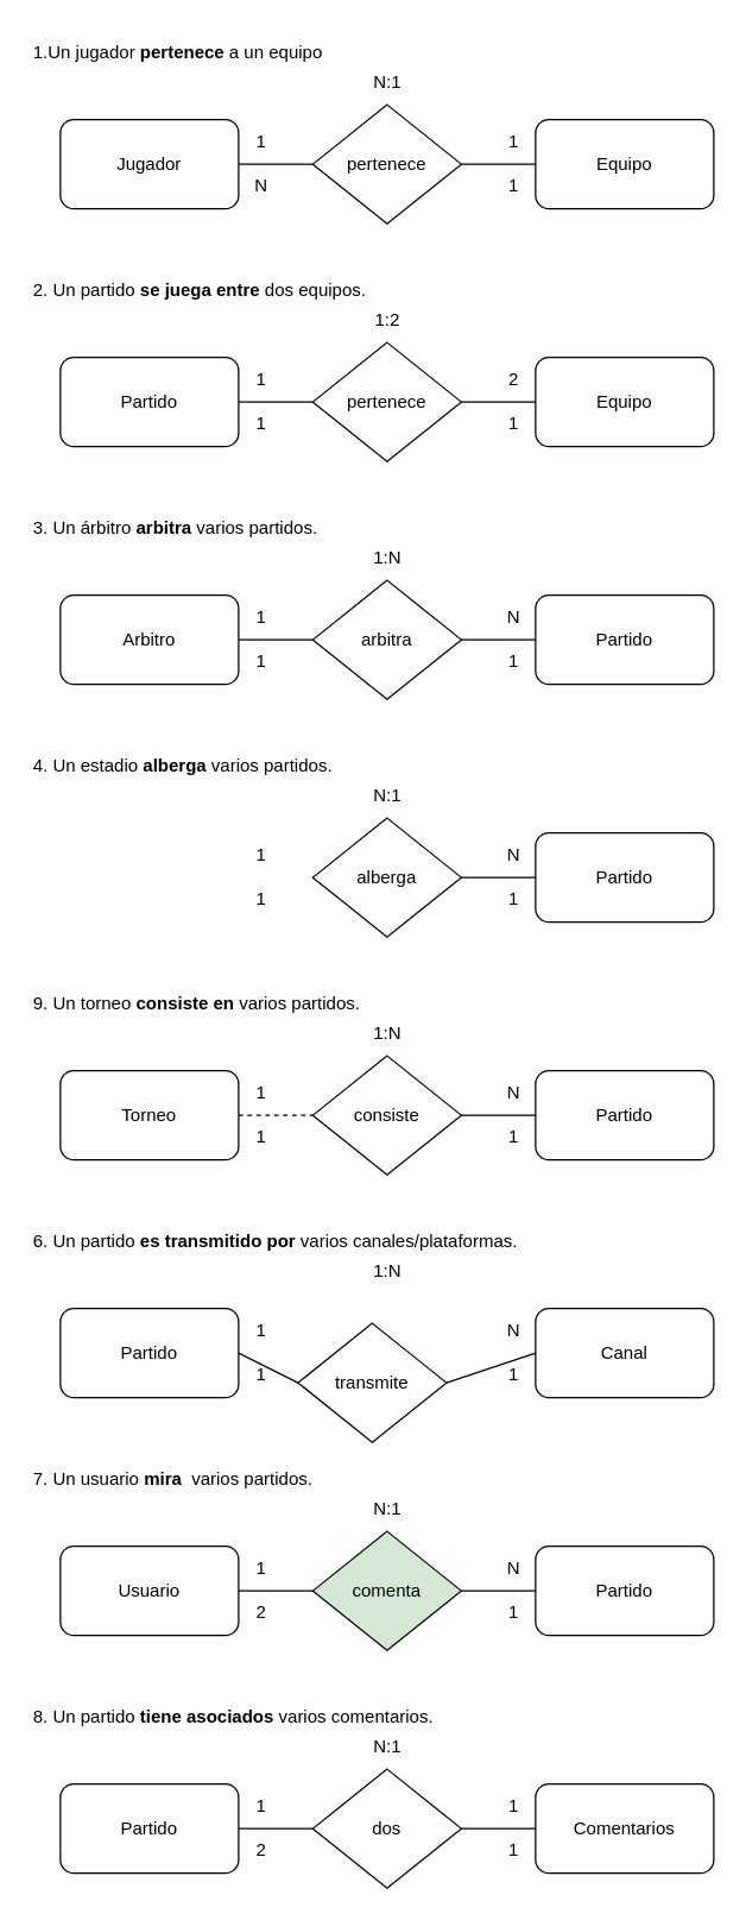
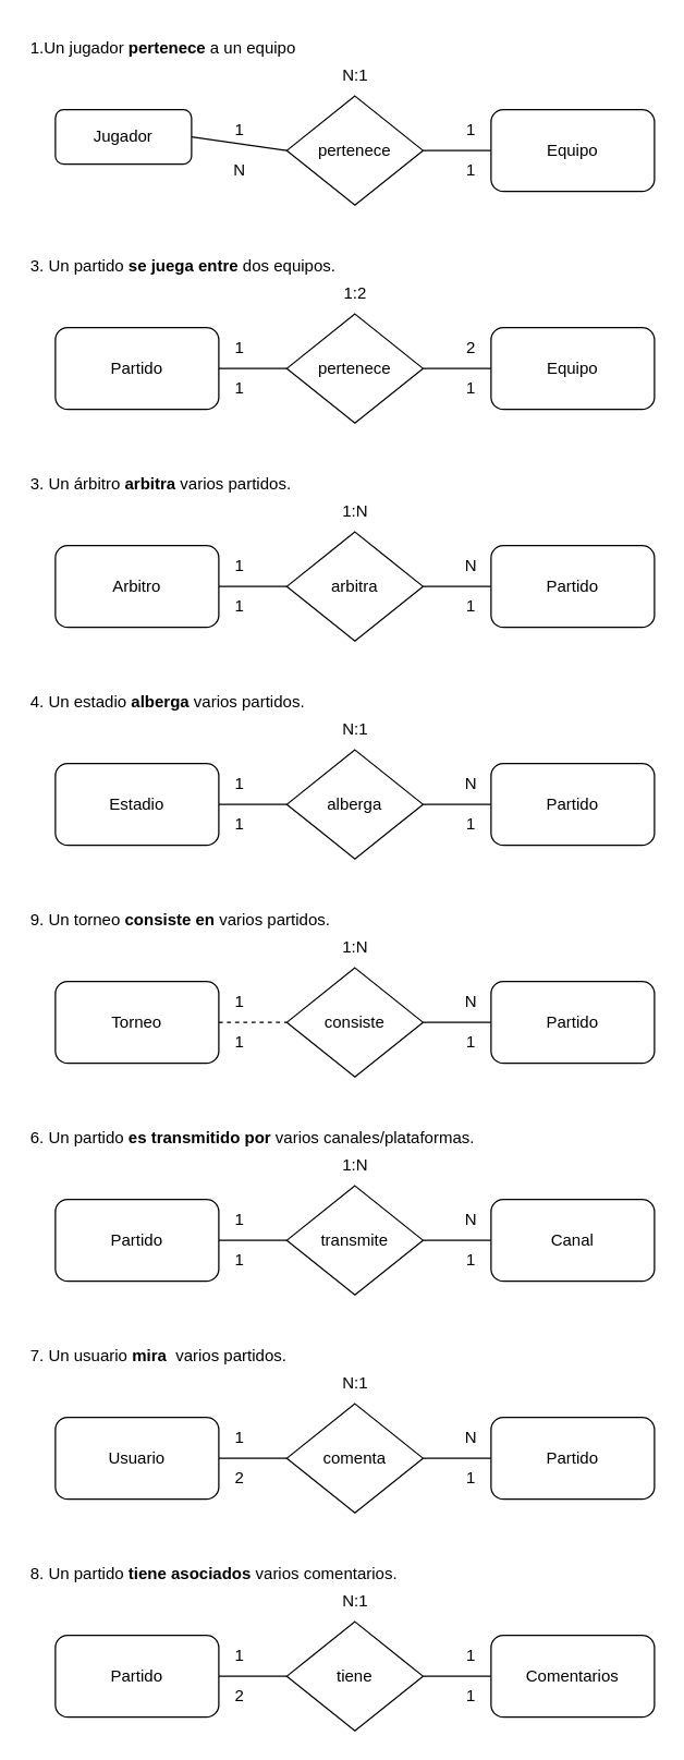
- <mxCell id="5" value="Jugador" style="rounded=1;whiteSpace=wrap;html=1;" vertex="1" parent="1"><mxGeometry x="40" y="80" width="120" height="60" as="geometry" /></mxCell>
+ <mxCell id="5" value="Jugador" style="rounded=1;whiteSpace=wrap;html=1;" vertex="1" parent="1"><mxGeometry x="40" y="80" width="100" height="40" as="geometry" /></mxCell>
- <mxCell id="13" value="2. Un partido &lt;strong&gt;se juega entre&lt;/strong&gt; dos equipos." style="text;html=1;align=left;verticalAlign=middle;resizable=0;points=[];autosize=1;strokeColor=none;fillColor=none;" vertex="1" parent="1"><mxGeometry x="20" y="180" width="250" height="30" as="geometry" /></mxCell>
+ <mxCell id="13" value="3. Un partido &lt;strong&gt;se juega entre&lt;/strong&gt; dos equipos." style="text;html=1;align=left;verticalAlign=middle;resizable=0;points=[];autosize=1;strokeColor=none;fillColor=none;" vertex="1" parent="1"><mxGeometry x="20" y="180" width="250" height="30" as="geometry" /></mxCell>
+ <mxCell id="30" value="Estadio" style="rounded=1;whiteSpace=wrap;html=1;" vertex="1" parent="1"><mxGeometry x="40" y="560" width="120" height="60" as="geometry" /></mxCell>
+ <mxCell id="29" style="edgeStyle=none;rounded=0;orthogonalLoop=1;jettySize=auto;html=1;exitX=1;exitY=0.5;exitDx=0;exitDy=0;entryX=0;entryY=0.5;entryDx=0;entryDy=0;endArrow=none;endFill=0;" edge="1" source="30" target="28" parent="1"><mxGeometry relative="1" as="geometry" /></mxCell>
- <mxCell id="50" value="transmite" style="rhombus;whiteSpace=wrap;html=1;" vertex="1" parent="1"><mxGeometry x="200" y="890" width="100" height="80" as="geometry" /></mxCell>
+ <mxCell id="50" value="transmite" style="rhombus;whiteSpace=wrap;html=1;" vertex="1" parent="1"><mxGeometry x="210" y="870" width="100" height="80" as="geometry" /></mxCell>
- <mxCell id="61" value="comenta" style="rhombus;whiteSpace=wrap;html=1;fillColor=#d5e8d4;" vertex="1" parent="1"><mxGeometry x="210" y="1030" width="100" height="80" as="geometry" /></mxCell>
+ <mxCell id="61" value="comenta" style="rhombus;whiteSpace=wrap;html=1;" vertex="1" parent="1"><mxGeometry x="210" y="1030" width="100" height="80" as="geometry" /></mxCell>
- <mxCell id="72" value="dos" style="rhombus;whiteSpace=wrap;html=1;" vertex="1" parent="1"><mxGeometry x="210" y="1190" width="100" height="80" as="geometry" /></mxCell>
+ <mxCell id="72" value="tiene" style="rhombus;whiteSpace=wrap;html=1;" vertex="1" parent="1"><mxGeometry x="210" y="1190" width="100" height="80" as="geometry" /></mxCell>
